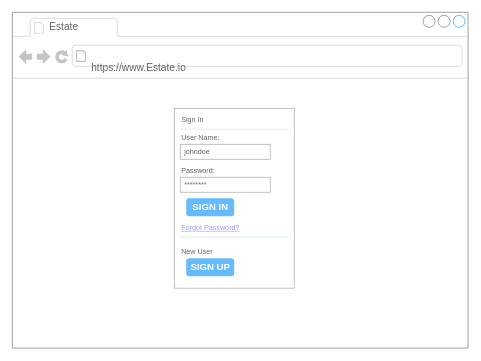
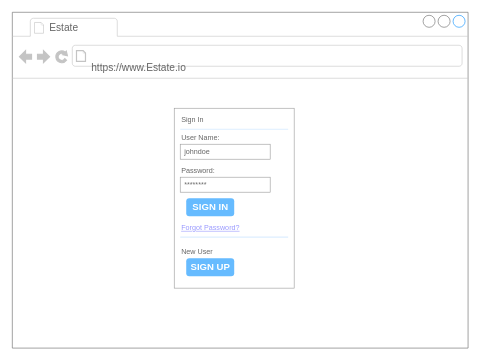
- <mxCell id="3" value="Estate" style="strokeWidth=1;shadow=0;dashed=0;align=center;html=1;shape=mxgraph.mockup.containers.anchor;fontSize=17;fontColor=#666666;align=left;whiteSpace=wrap;" parent="2" vertex="1"><mxGeometry x="60" y="12" width="110" height="26" as="geometry" /></mxCell>
+ <mxCell id="3" value="Estate" style="strokeWidth=1;shadow=0;dashed=0;align=center;html=1;shape=mxgraph.mockup.containers.anchor;fontSize=17;fontColor=#666666;align=left;whiteSpace=wrap;" parent="2" vertex="1"><mxGeometry x="60" y="12" width="140" height="30" as="geometry" /></mxCell>
